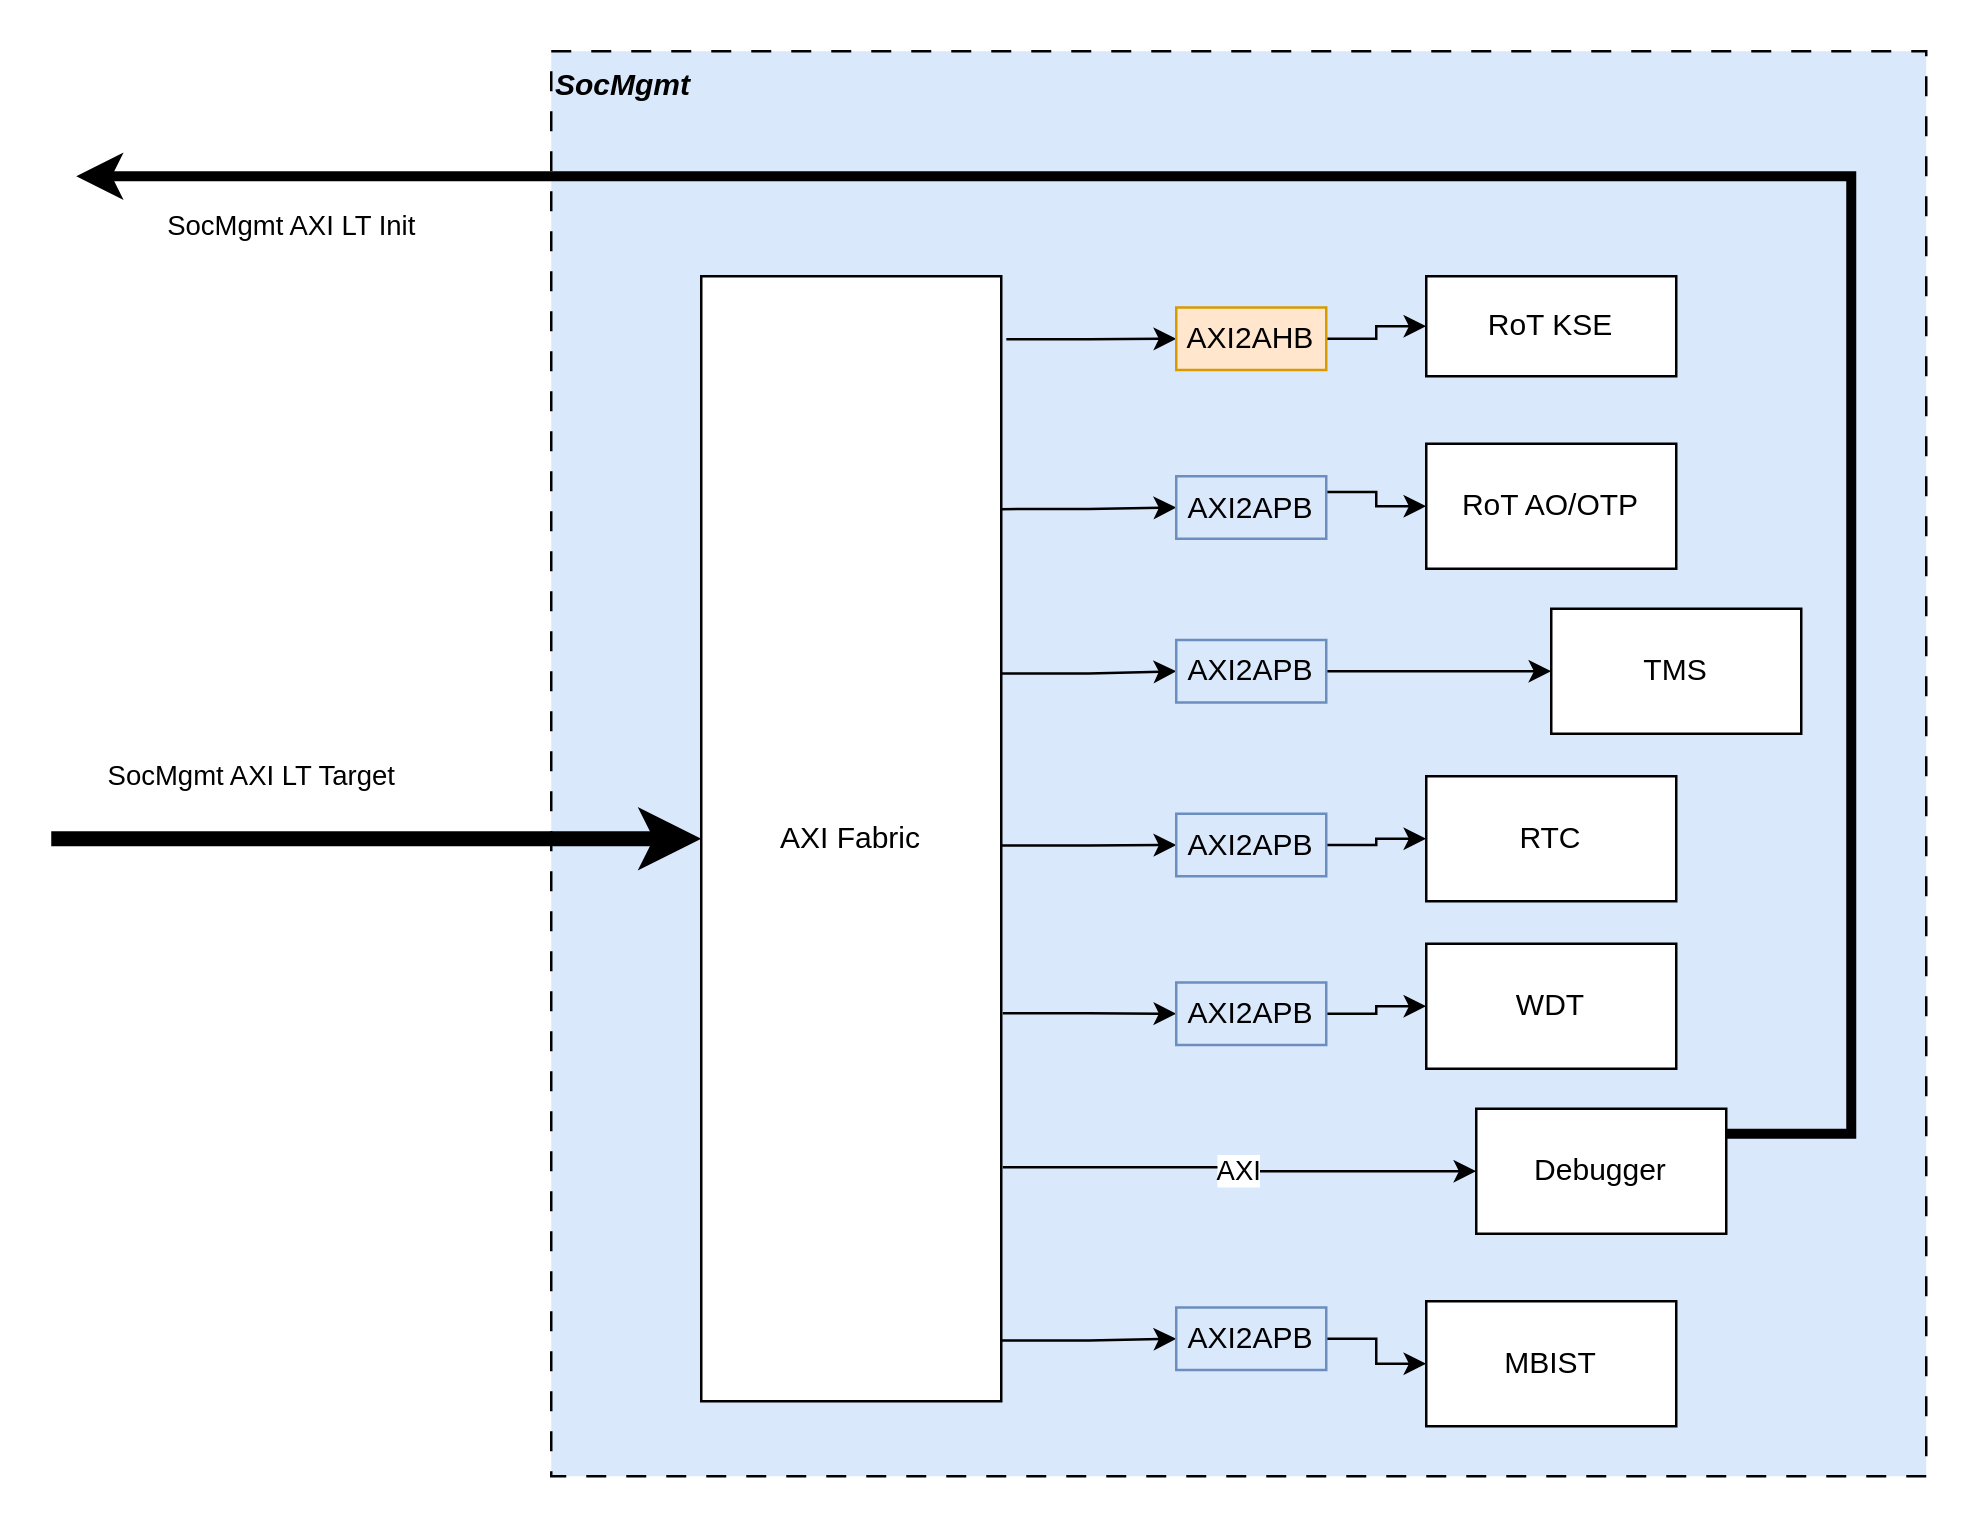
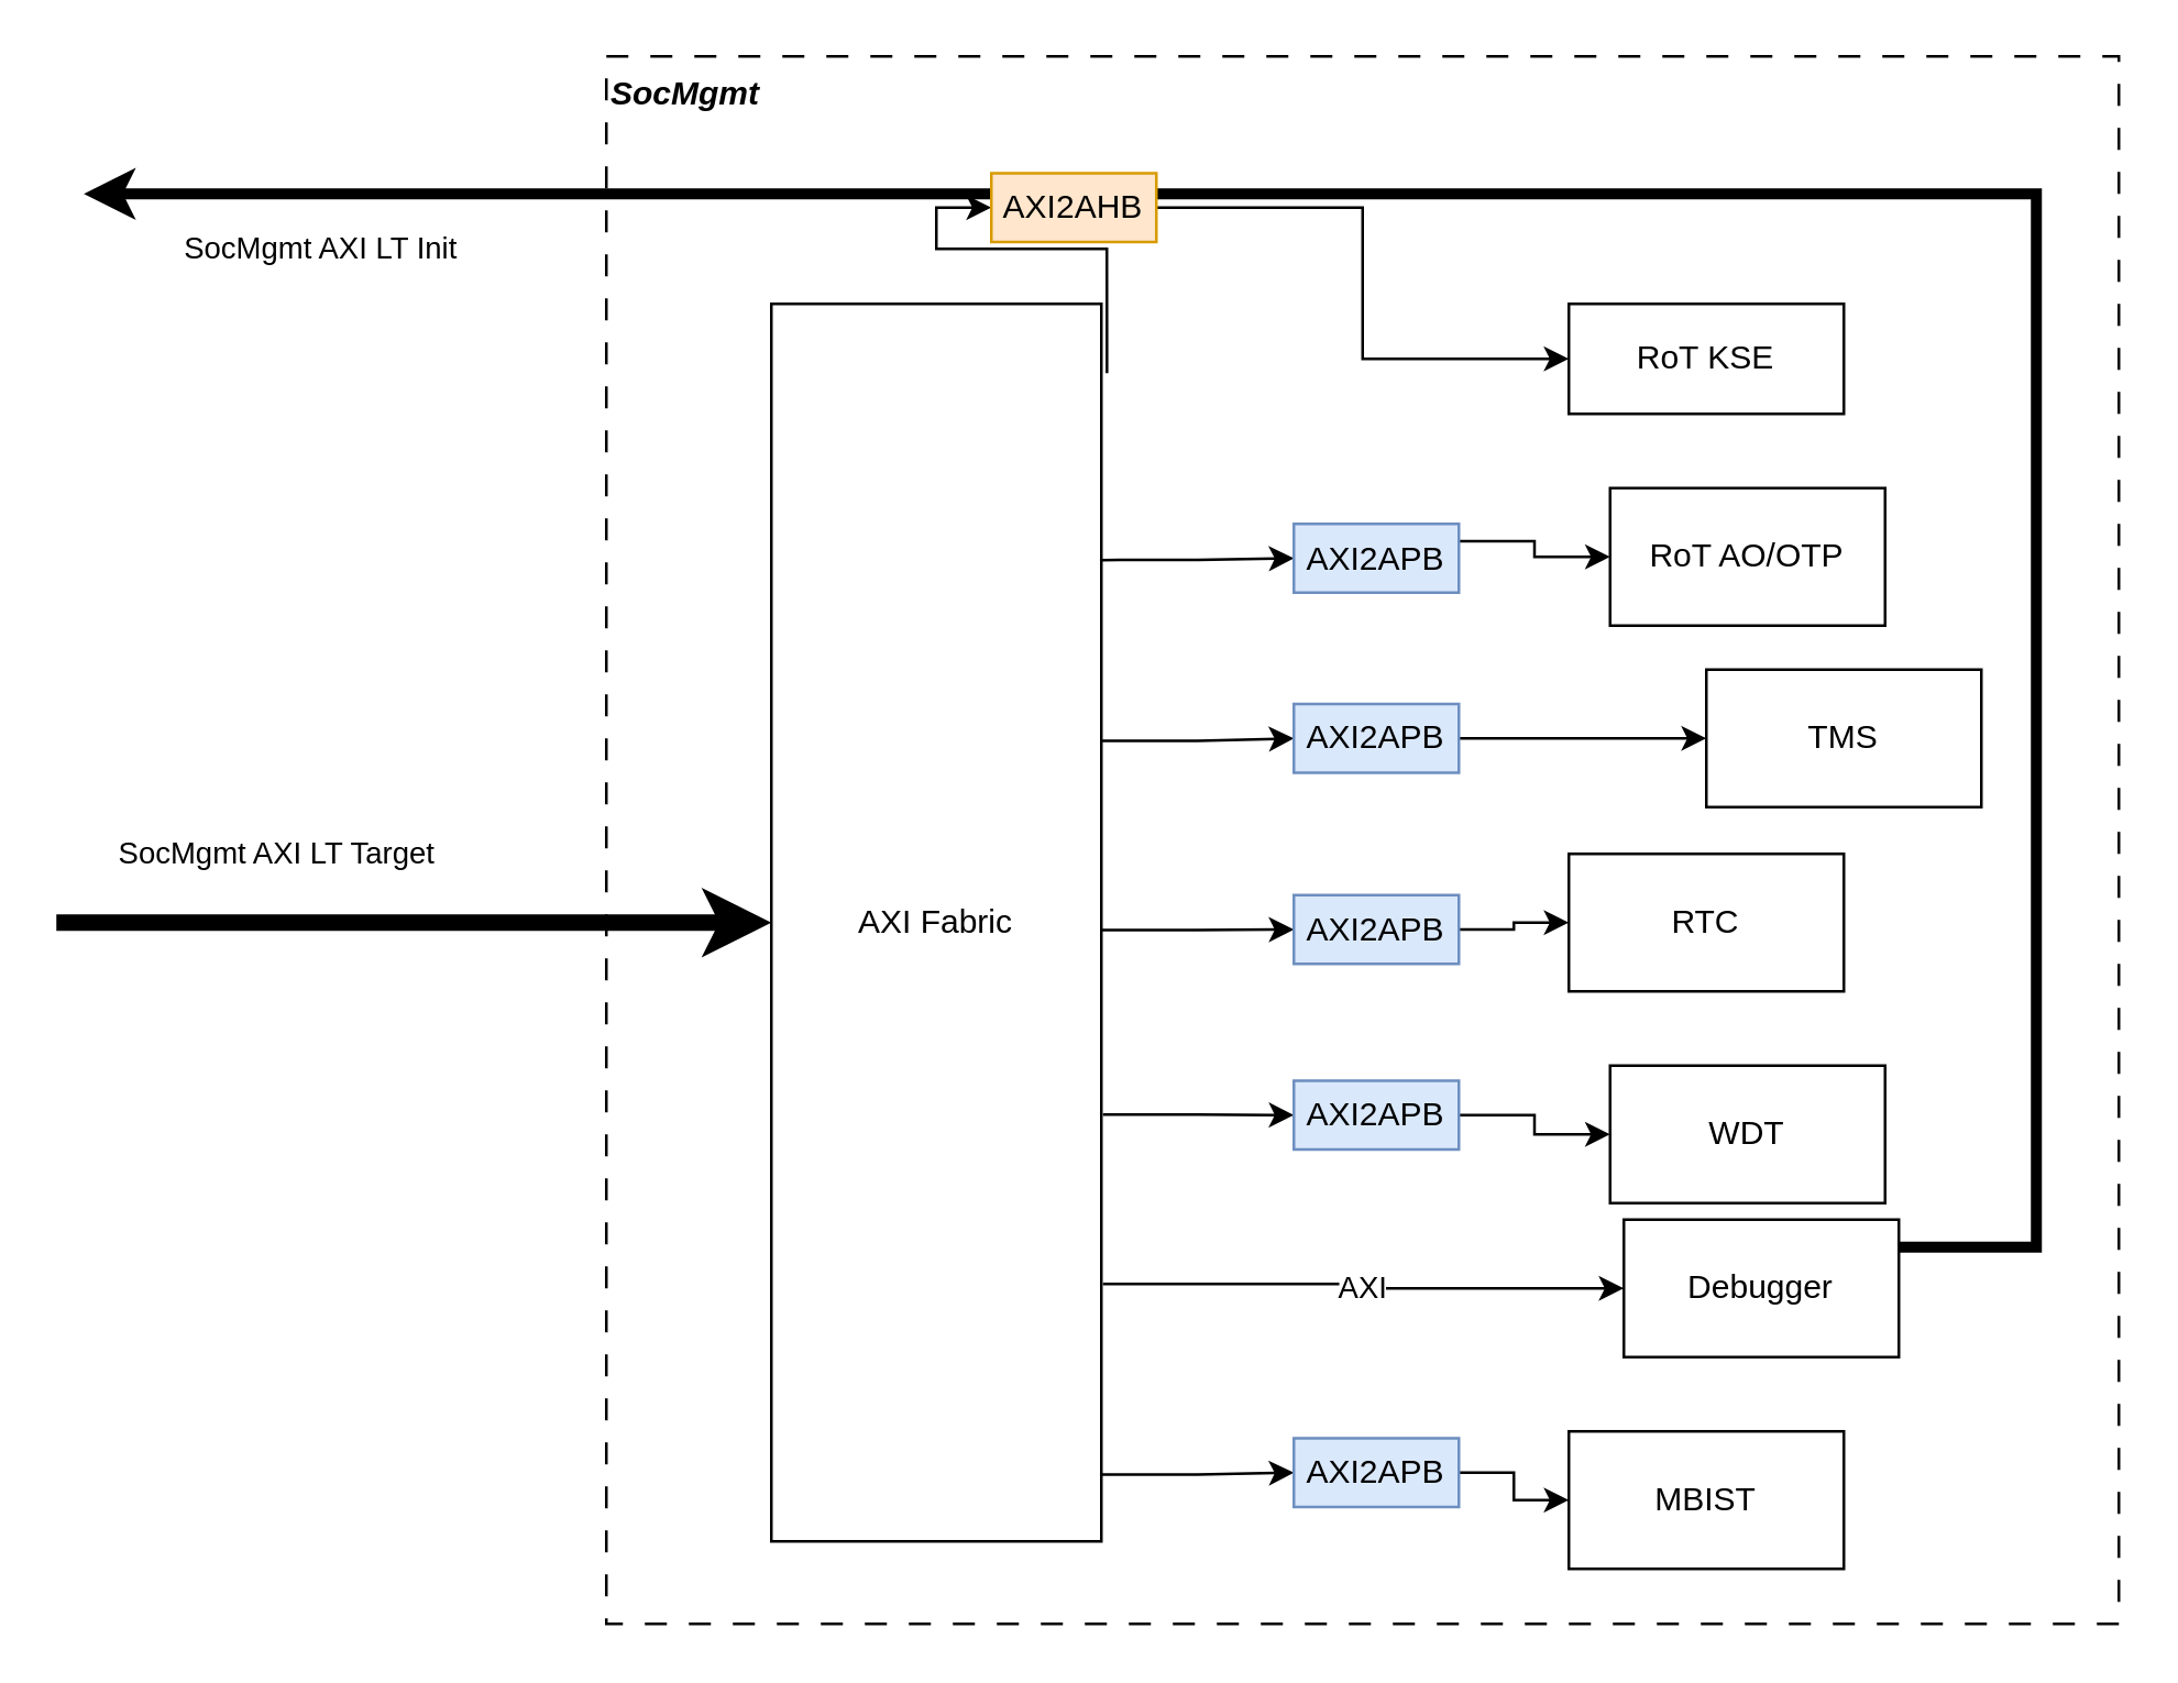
- <mxCell id="21" value="AXI2AHB" style="rounded=0;whiteSpace=wrap;html=1;fillColor=#ffe6cc;strokeColor=#d79b00;" parent="1" vertex="1"><mxGeometry x="470" y="122.5" width="60" height="25" as="geometry" /></mxCell>
+ <mxCell id="21" value="AXI2AHB" style="rounded=0;whiteSpace=wrap;html=1;fillColor=#ffe6cc;strokeColor=#d79b00;" parent="1" vertex="1"><mxGeometry x="360" y="62.5" width="60" height="25" as="geometry" /></mxCell>
- <mxCell id="15" value="RoT AO/OTP" style="rounded=0;whiteSpace=wrap;html=1;" parent="1" vertex="1"><mxGeometry x="570" y="177" width="100" height="50" as="geometry" /></mxCell>
+ <mxCell id="15" value="RoT AO/OTP" style="rounded=0;whiteSpace=wrap;html=1;" parent="1" vertex="1"><mxGeometry x="585" y="177" width="100" height="50" as="geometry" /></mxCell>
- <mxCell id="2" value="SocMgmt" style="rounded=0;whiteSpace=wrap;html=1;dashed=1;dashPattern=8 8;verticalAlign=top;align=left;fontStyle=3;fillColor=#dae8fc;" parent="1" vertex="1"><mxGeometry x="220" y="20" width="550" height="570" as="geometry" /></mxCell>
+ <mxCell id="2" value="SocMgmt" style="rounded=0;whiteSpace=wrap;html=1;dashed=1;dashPattern=8 8;verticalAlign=top;align=left;fontStyle=3" parent="1" vertex="1"><mxGeometry x="220" y="20" width="550" height="570" as="geometry" /></mxCell>
- <mxCell id="18" value="WDT" style="rounded=0;whiteSpace=wrap;html=1;" parent="1" vertex="1"><mxGeometry x="570" y="377" width="100" height="50" as="geometry" /></mxCell>
+ <mxCell id="18" value="WDT" style="rounded=0;whiteSpace=wrap;html=1;" parent="1" vertex="1"><mxGeometry x="585" y="387" width="100" height="50" as="geometry" /></mxCell>
